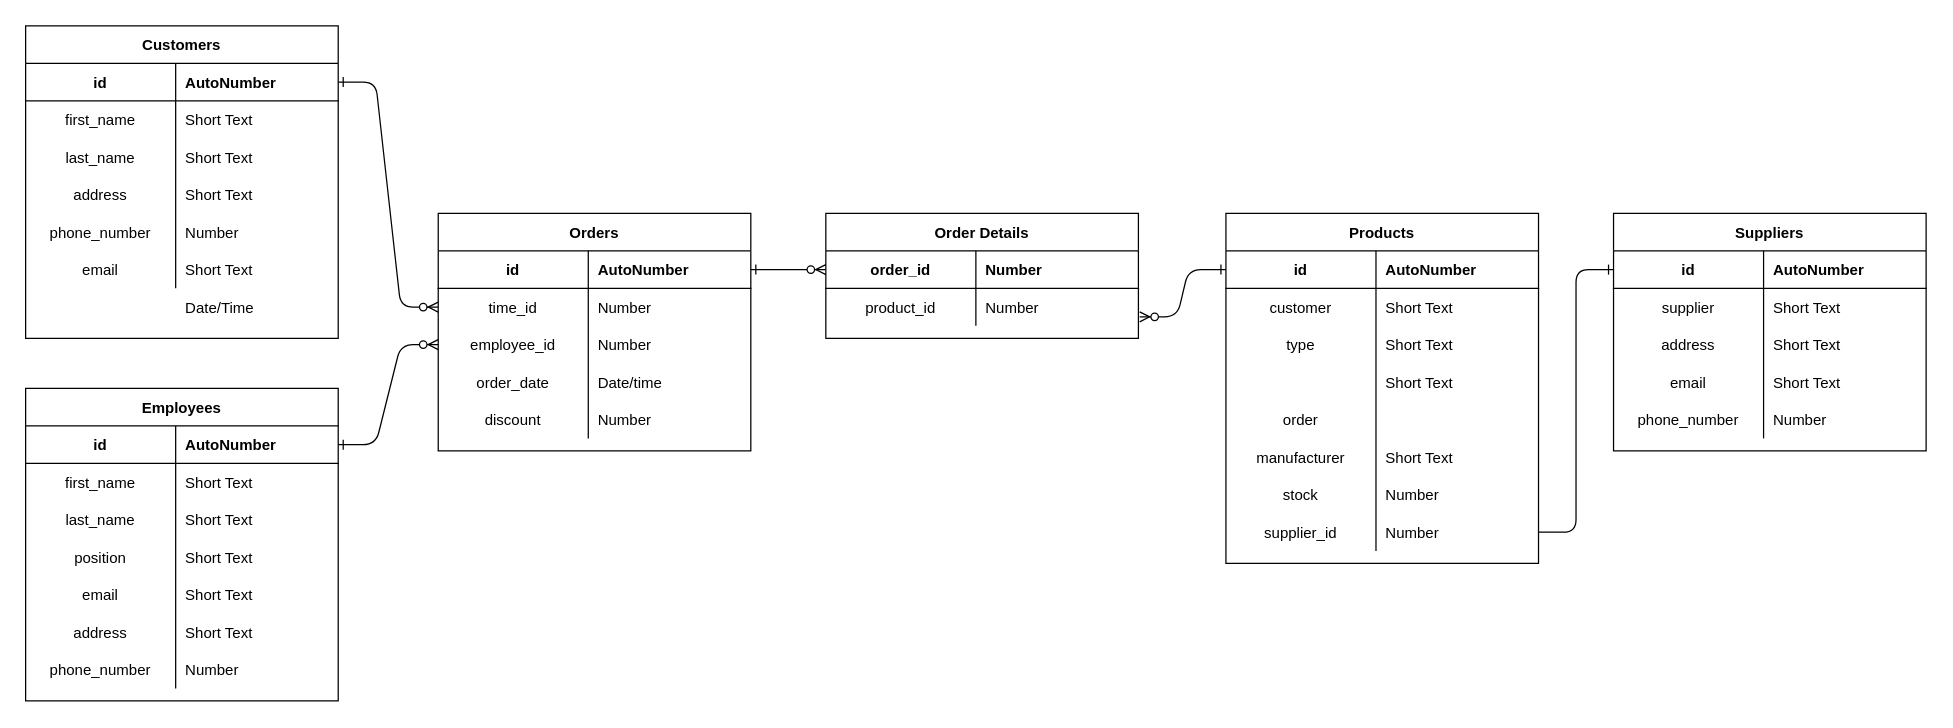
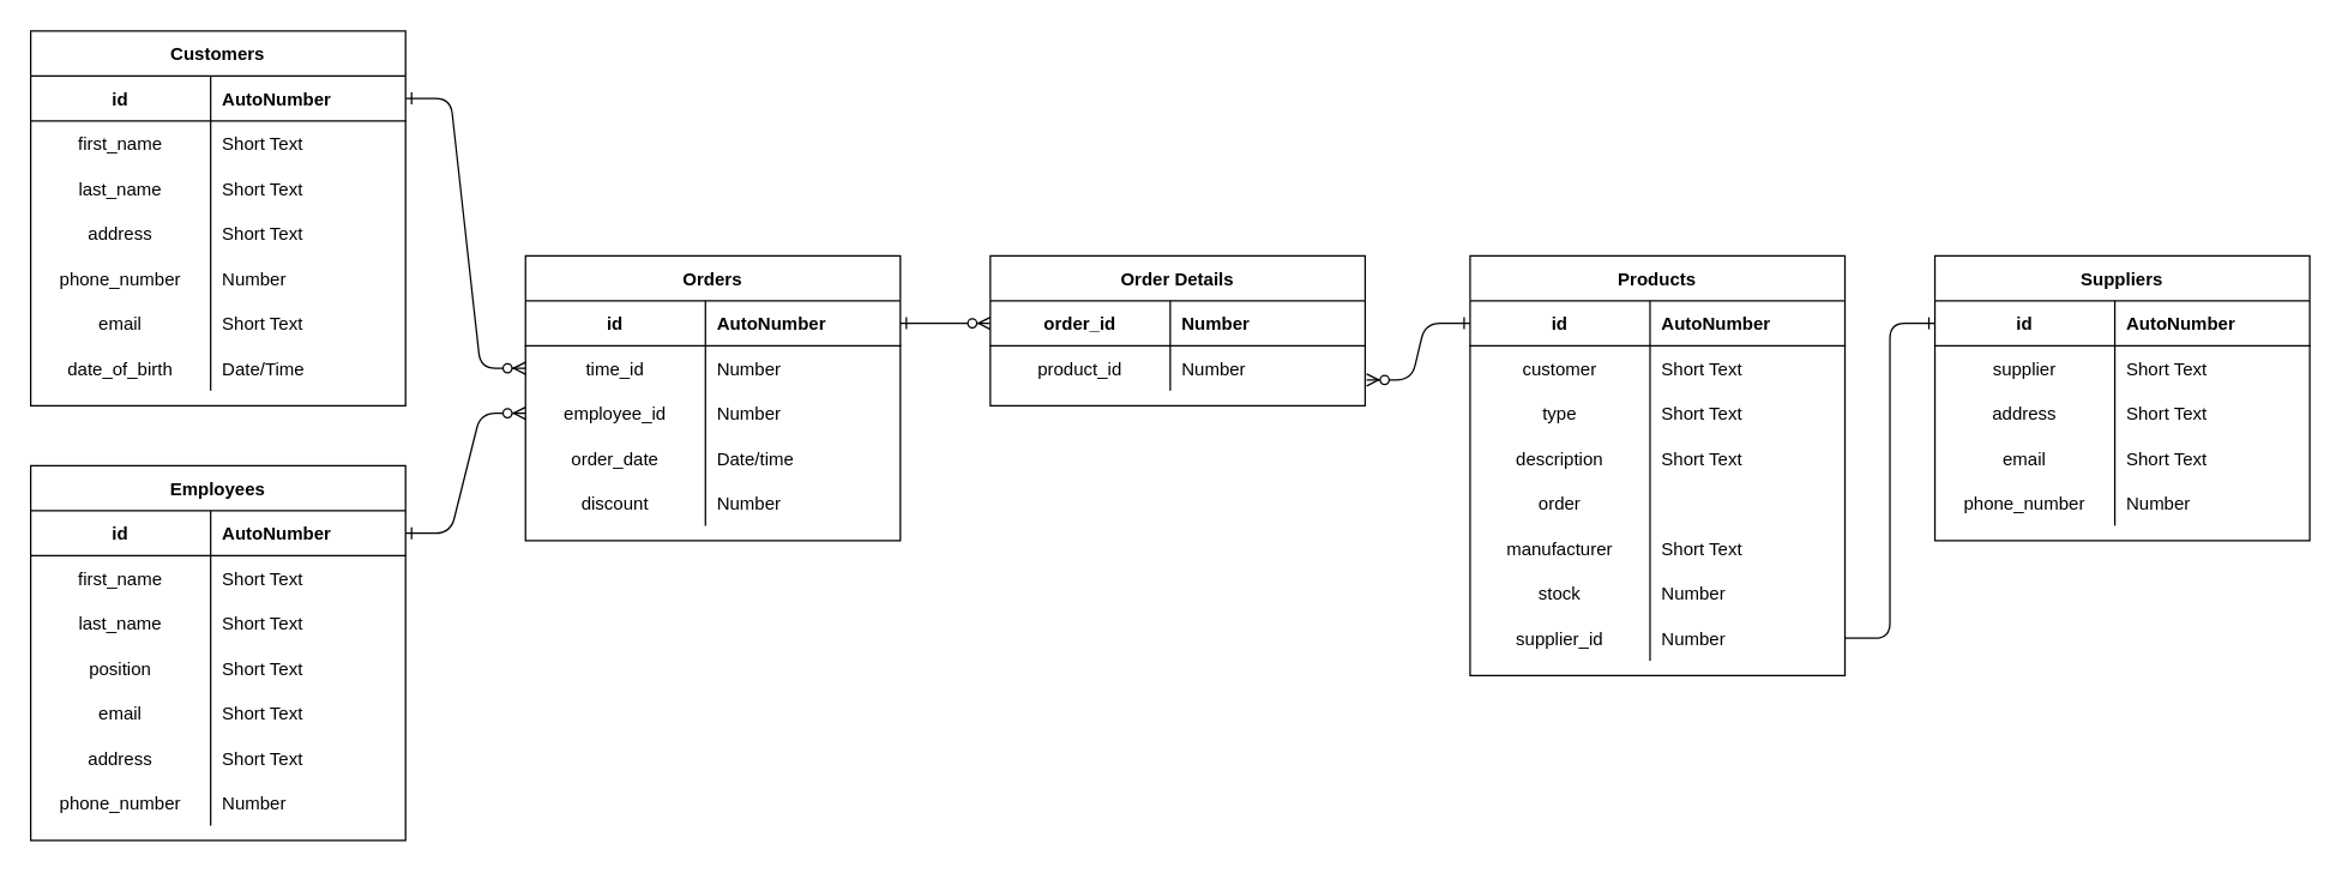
+ <mxCell id="24" value="date_of_birth" style="shape=partialRectangle;overflow=hidden;connectable=0;fillColor=none;top=0;left=0;bottom=0;right=0;" vertex="1" parent="23"><mxGeometry width="120.0" height="30" as="geometry"><mxRectangle width="120.0" height="30" as="alternateBounds" /></mxGeometry></mxCell>
+ <mxCell id="84" value="description" style="shape=partialRectangle;overflow=hidden;connectable=0;fillColor=none;top=0;left=0;bottom=0;right=0;" vertex="1" parent="83"><mxGeometry width="120.0" height="30" as="geometry"><mxRectangle width="120.0" height="30" as="alternateBounds" /></mxGeometry></mxCell>
